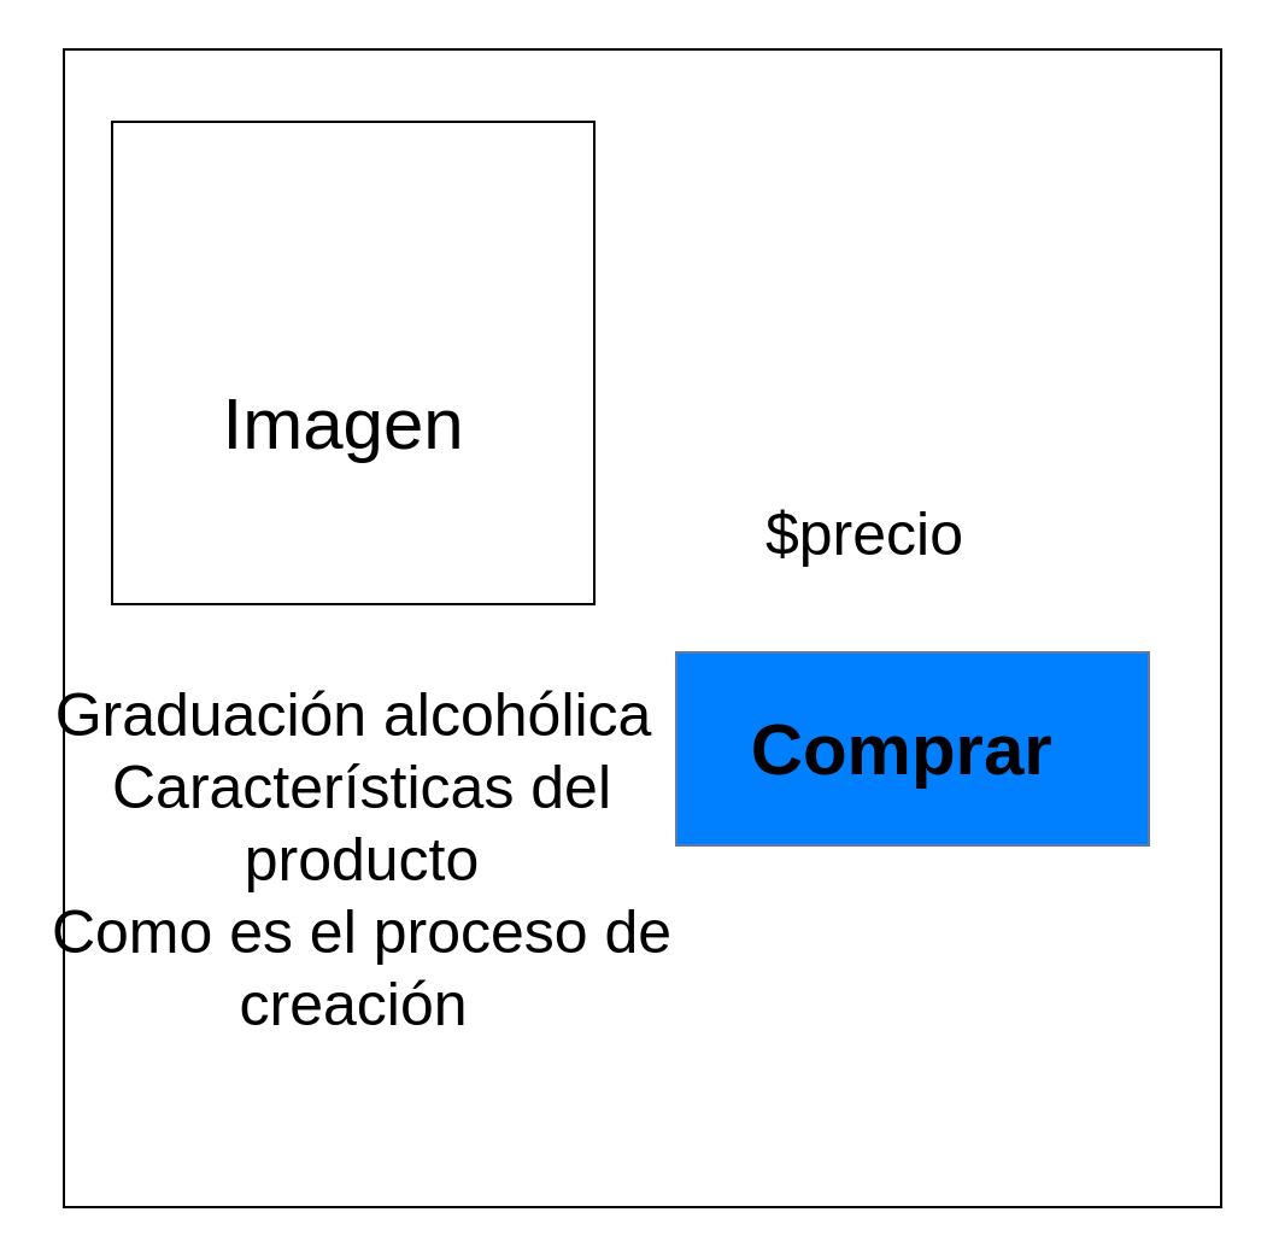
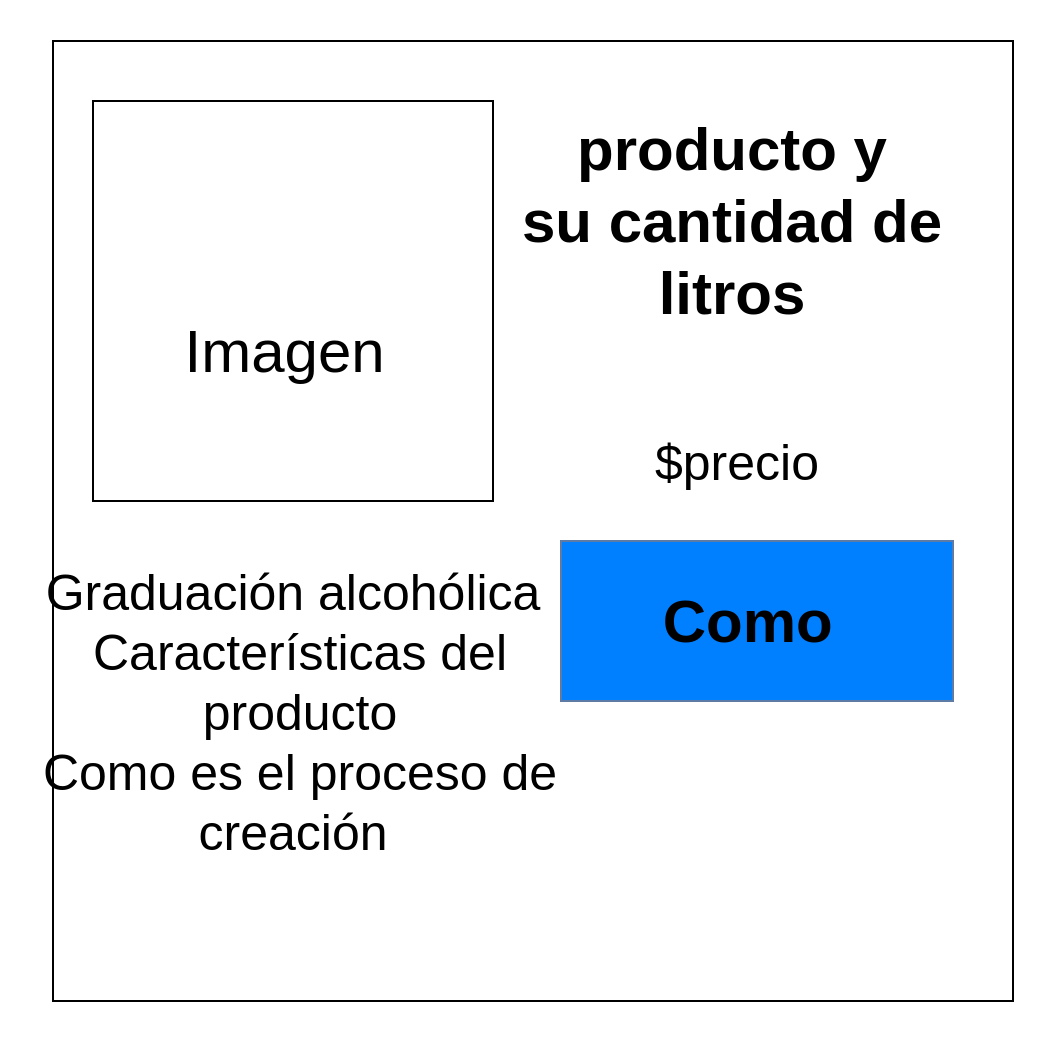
+ <mxCell id="5" value="&lt;b&gt;&lt;font style=&quot;font-size: 30px&quot;&gt;producto y su&amp;nbsp;cantidad de litros&lt;/font&gt;&lt;/b&gt;" style="text;html=1;strokeColor=none;fillColor=none;align=center;verticalAlign=middle;whiteSpace=wrap;rounded=0;" vertex="1" parent="1"><mxGeometry x="256" y="40" width="220" height="140" as="geometry" /></mxCell>
- <mxCell id="6" value="&lt;font style=&quot;font-size: 25px&quot;&gt;$precio&lt;/font&gt;" style="text;html=1;strokeColor=none;fillColor=none;align=center;verticalAlign=middle;whiteSpace=wrap;rounded=0;fontSize=21;" vertex="1" parent="1"><mxGeometry x="286" y="190" width="145" height="60" as="geometry" /></mxCell>
+ <mxCell id="6" value="&lt;font style=&quot;font-size: 25px&quot;&gt;$precio&lt;/font&gt;" style="text;html=1;strokeColor=none;fillColor=none;align=center;verticalAlign=middle;whiteSpace=wrap;rounded=0;fontSize=21;" vertex="1" parent="1"><mxGeometry x="296" y="200" width="145" height="60" as="geometry" /></mxCell>
- <mxCell id="7" value="&lt;b&gt;&lt;font style=&quot;font-size: 30px&quot;&gt;Comprar&amp;nbsp;&lt;/font&gt;&lt;/b&gt;" style="text;html=1;align=center;verticalAlign=middle;whiteSpace=wrap;rounded=0;fontSize=21;strokeColor=#5E7BA6;fillColor=#007FFF;" vertex="1" parent="1"><mxGeometry x="280" y="270" width="196" height="80" as="geometry" /></mxCell>
+ <mxCell id="7" value="&lt;b&gt;&lt;font style=&quot;font-size: 30px&quot;&gt;Como&amp;nbsp;&lt;/font&gt;&lt;/b&gt;" style="text;html=1;align=center;verticalAlign=middle;whiteSpace=wrap;rounded=0;fontSize=21;strokeColor=#5E7BA6;fillColor=#007FFF;" vertex="1" parent="1"><mxGeometry x="280" y="270" width="196" height="80" as="geometry" /></mxCell>
